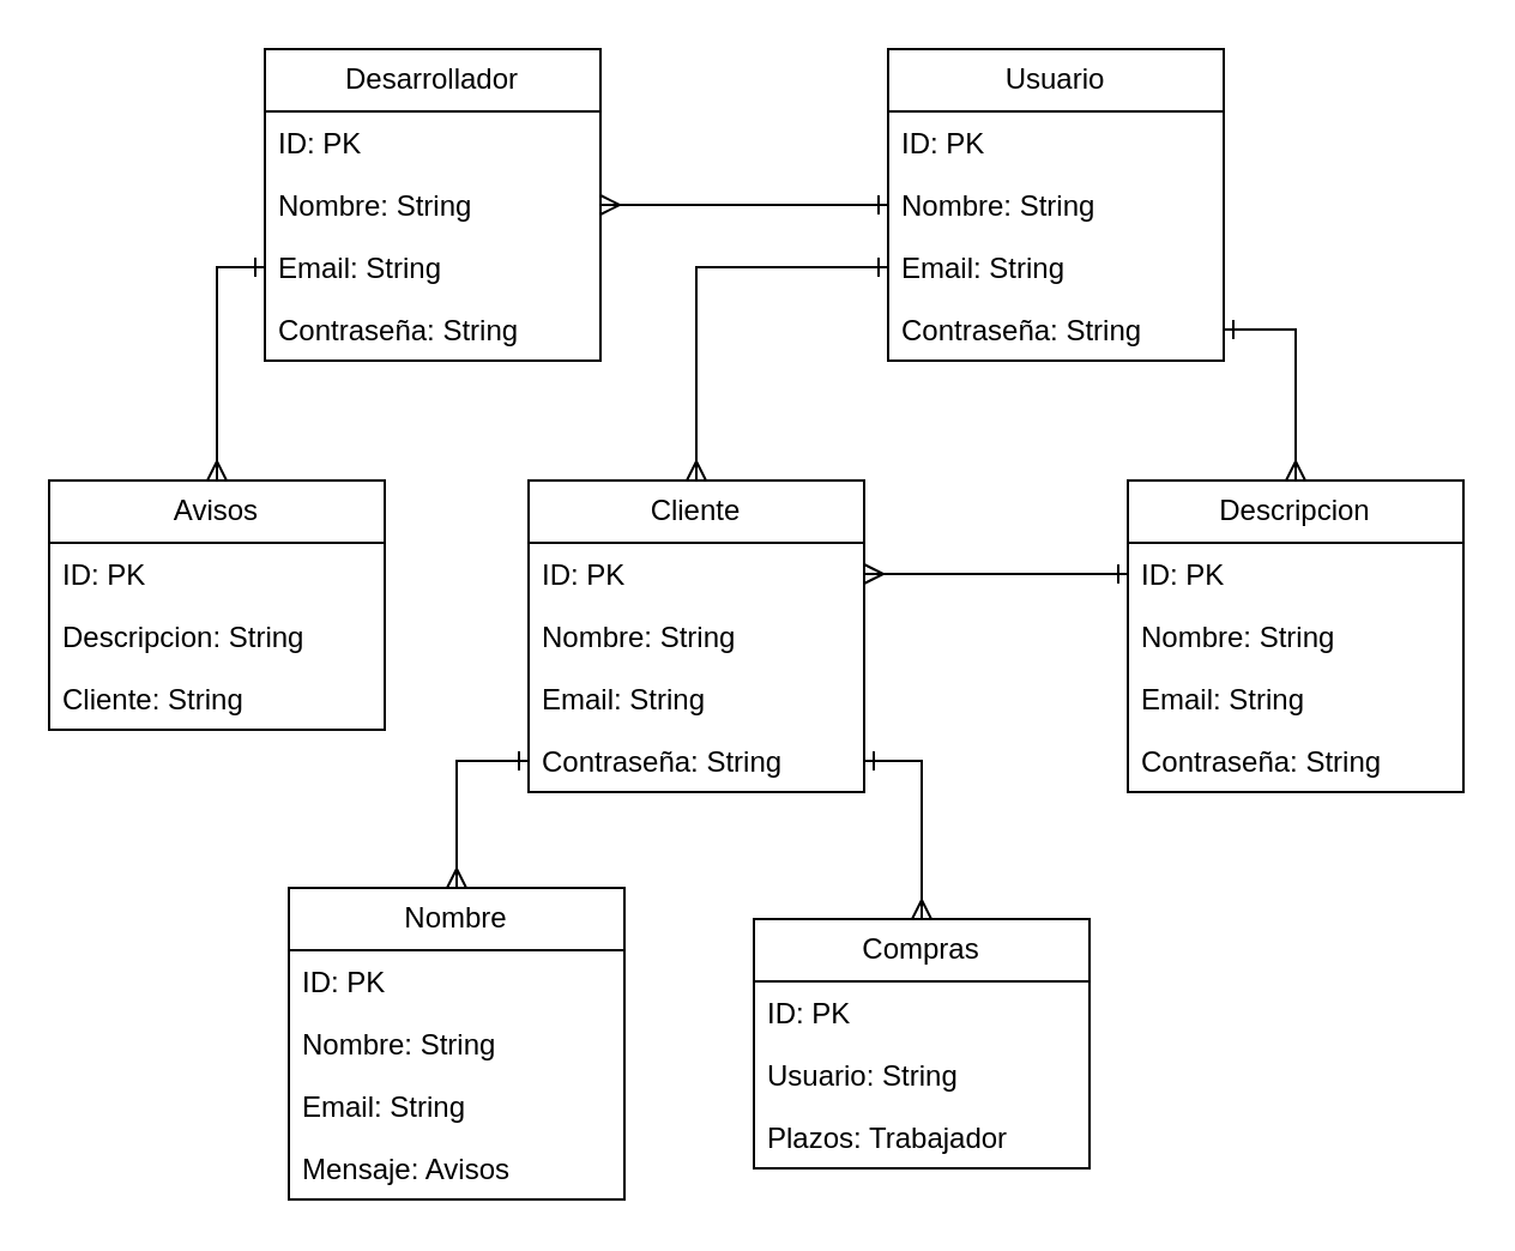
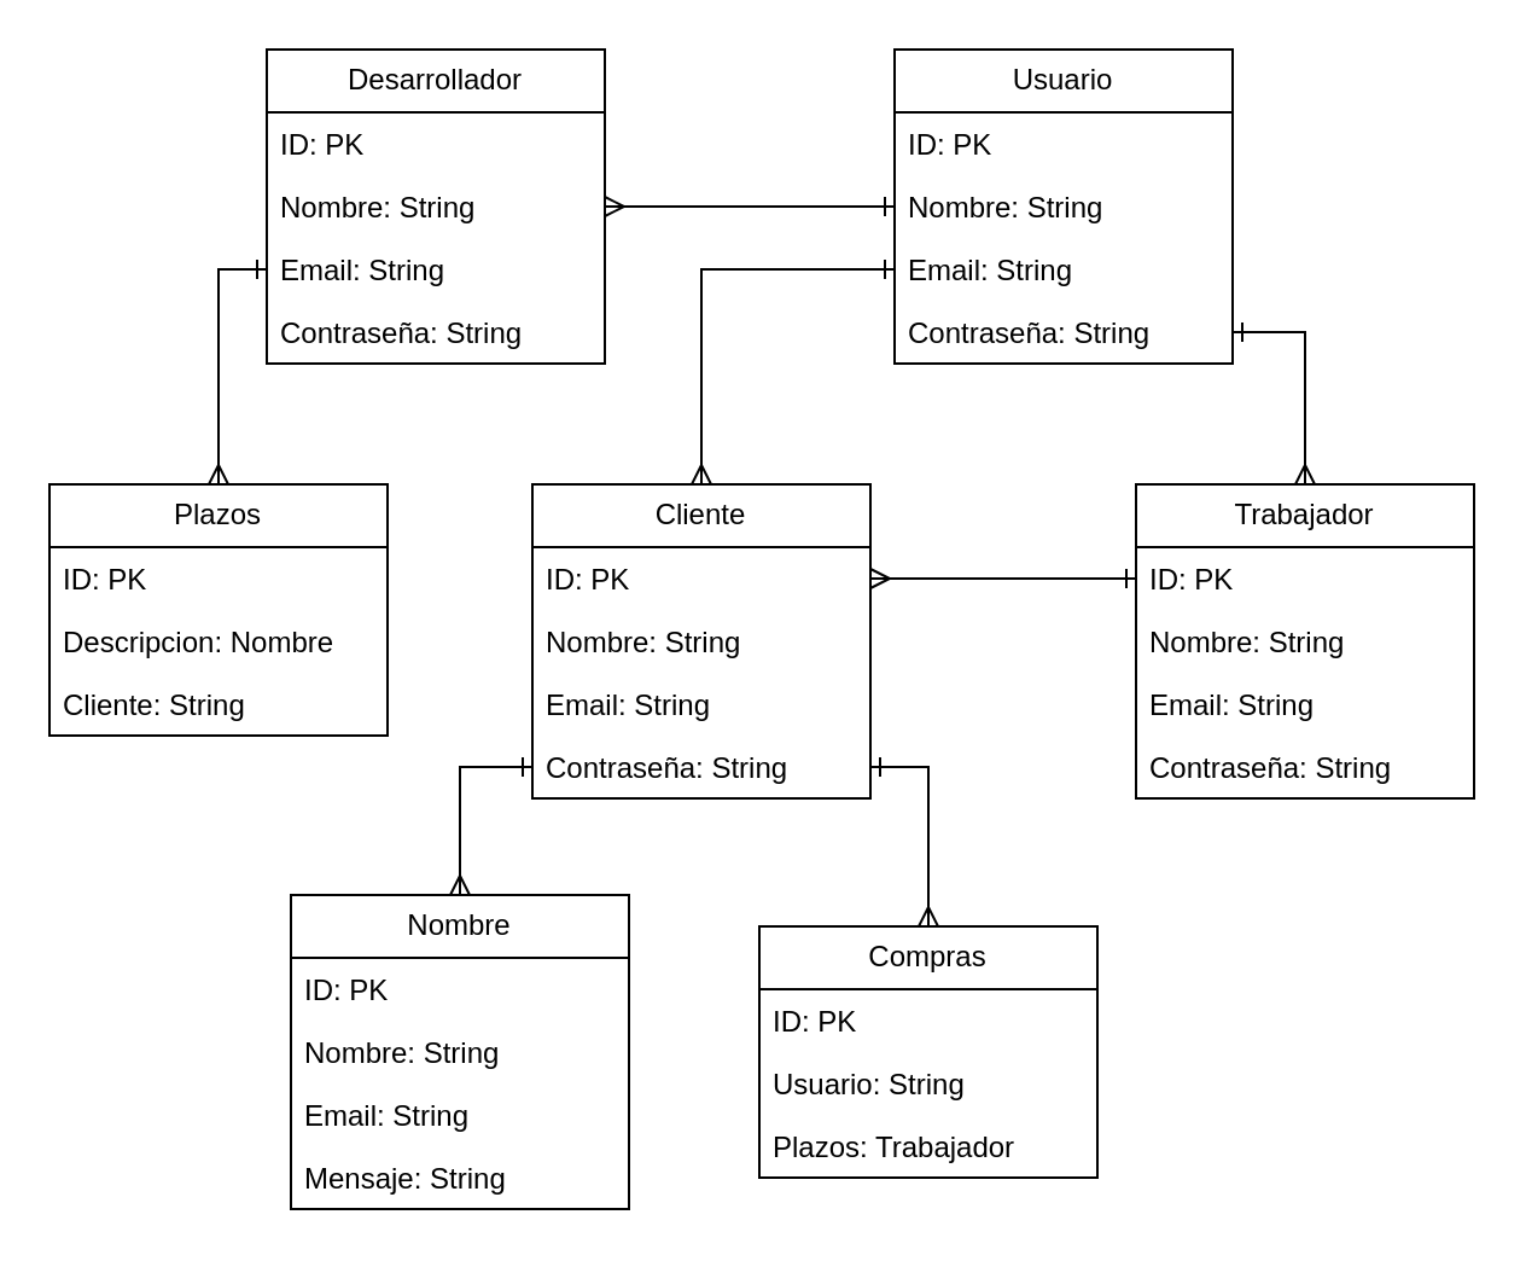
- <mxCell id="12" value="Avisos" style="swimlane;fontStyle=0;childLayout=stackLayout;horizontal=1;startSize=26;fillColor=none;horizontalStack=0;resizeParent=1;resizeParentMax=0;resizeLast=0;collapsible=1;marginBottom=0;whiteSpace=wrap;html=1;" vertex="1" parent="1"><mxGeometry x="20" y="200" width="140" height="104" as="geometry" /></mxCell>
+ <mxCell id="12" value="Plazos" style="swimlane;fontStyle=0;childLayout=stackLayout;horizontal=1;startSize=26;fillColor=none;horizontalStack=0;resizeParent=1;resizeParentMax=0;resizeLast=0;collapsible=1;marginBottom=0;whiteSpace=wrap;html=1;" vertex="1" parent="1"><mxGeometry x="20" y="200" width="140" height="104" as="geometry" /></mxCell>
- <mxCell id="21" value="Descripcion" style="swimlane;fontStyle=0;childLayout=stackLayout;horizontal=1;startSize=26;fillColor=none;horizontalStack=0;resizeParent=1;resizeParentMax=0;resizeLast=0;collapsible=1;marginBottom=0;whiteSpace=wrap;html=1;" vertex="1" parent="1"><mxGeometry x="470" y="200" width="140" height="130" as="geometry" /></mxCell>
+ <mxCell id="21" value="Trabajador" style="swimlane;fontStyle=0;childLayout=stackLayout;horizontal=1;startSize=26;fillColor=none;horizontalStack=0;resizeParent=1;resizeParentMax=0;resizeLast=0;collapsible=1;marginBottom=0;whiteSpace=wrap;html=1;" vertex="1" parent="1"><mxGeometry x="470" y="200" width="140" height="130" as="geometry" /></mxCell>
- <mxCell id="14" value="Descripcion: String" style="text;strokeColor=none;fillColor=none;align=left;verticalAlign=top;spacingLeft=4;spacingRight=4;overflow=hidden;rotatable=0;points=[[0,0.5],[1,0.5]];portConstraint=eastwest;whiteSpace=wrap;html=1;" vertex="1" parent="12"><mxGeometry y="52" width="140" height="26" as="geometry" /></mxCell>
+ <mxCell id="14" value="Descripcion: Nombre" style="text;strokeColor=none;fillColor=none;align=left;verticalAlign=top;spacingLeft=4;spacingRight=4;overflow=hidden;rotatable=0;points=[[0,0.5],[1,0.5]];portConstraint=eastwest;whiteSpace=wrap;html=1;" vertex="1" parent="12"><mxGeometry y="52" width="140" height="26" as="geometry" /></mxCell>
- <mxCell id="30" value="Mensaje: Avisos" style="text;strokeColor=none;fillColor=none;align=left;verticalAlign=top;spacingLeft=4;spacingRight=4;overflow=hidden;rotatable=0;points=[[0,0.5],[1,0.5]];portConstraint=eastwest;whiteSpace=wrap;html=1;" vertex="1" parent="26"><mxGeometry y="104" width="140" height="26" as="geometry" /></mxCell>
+ <mxCell id="30" value="Mensaje: String" style="text;strokeColor=none;fillColor=none;align=left;verticalAlign=top;spacingLeft=4;spacingRight=4;overflow=hidden;rotatable=0;points=[[0,0.5],[1,0.5]];portConstraint=eastwest;whiteSpace=wrap;html=1;" vertex="1" parent="26"><mxGeometry y="104" width="140" height="26" as="geometry" /></mxCell>
